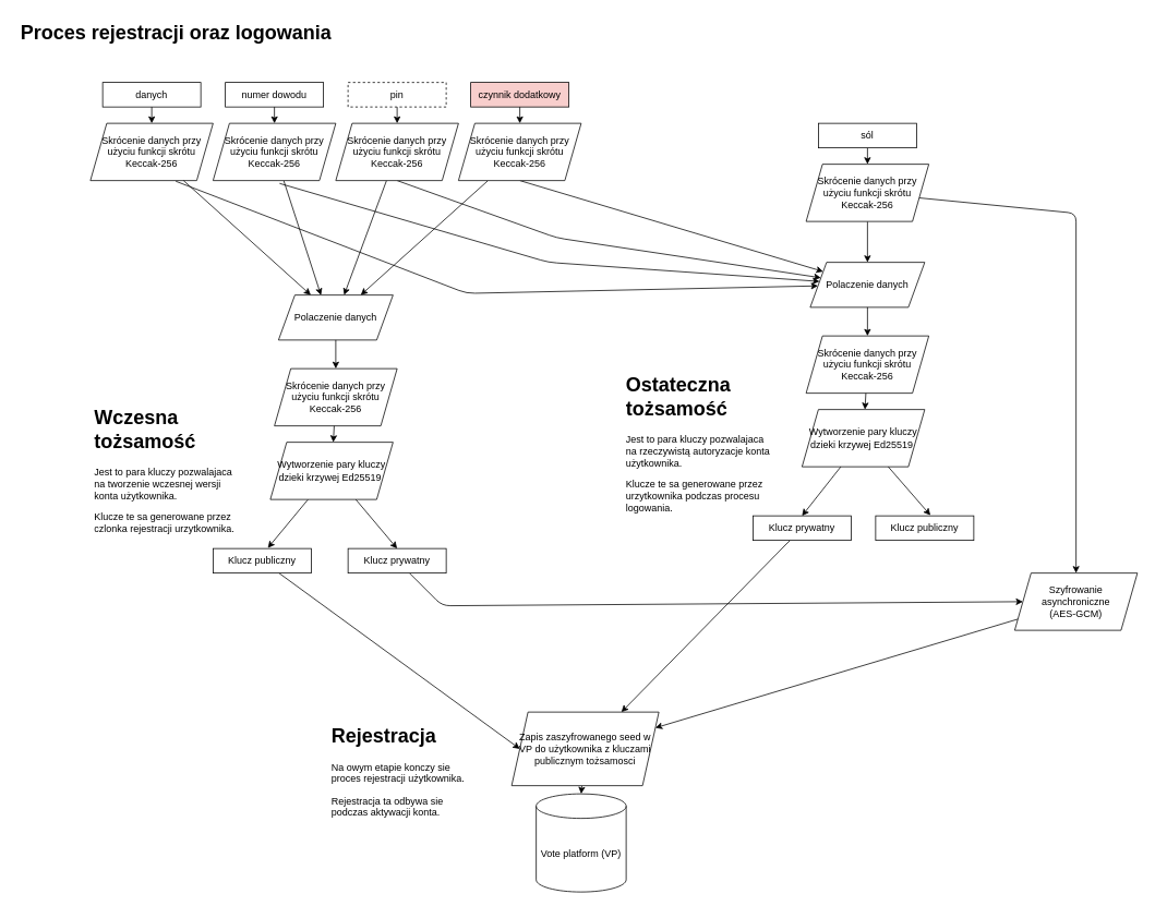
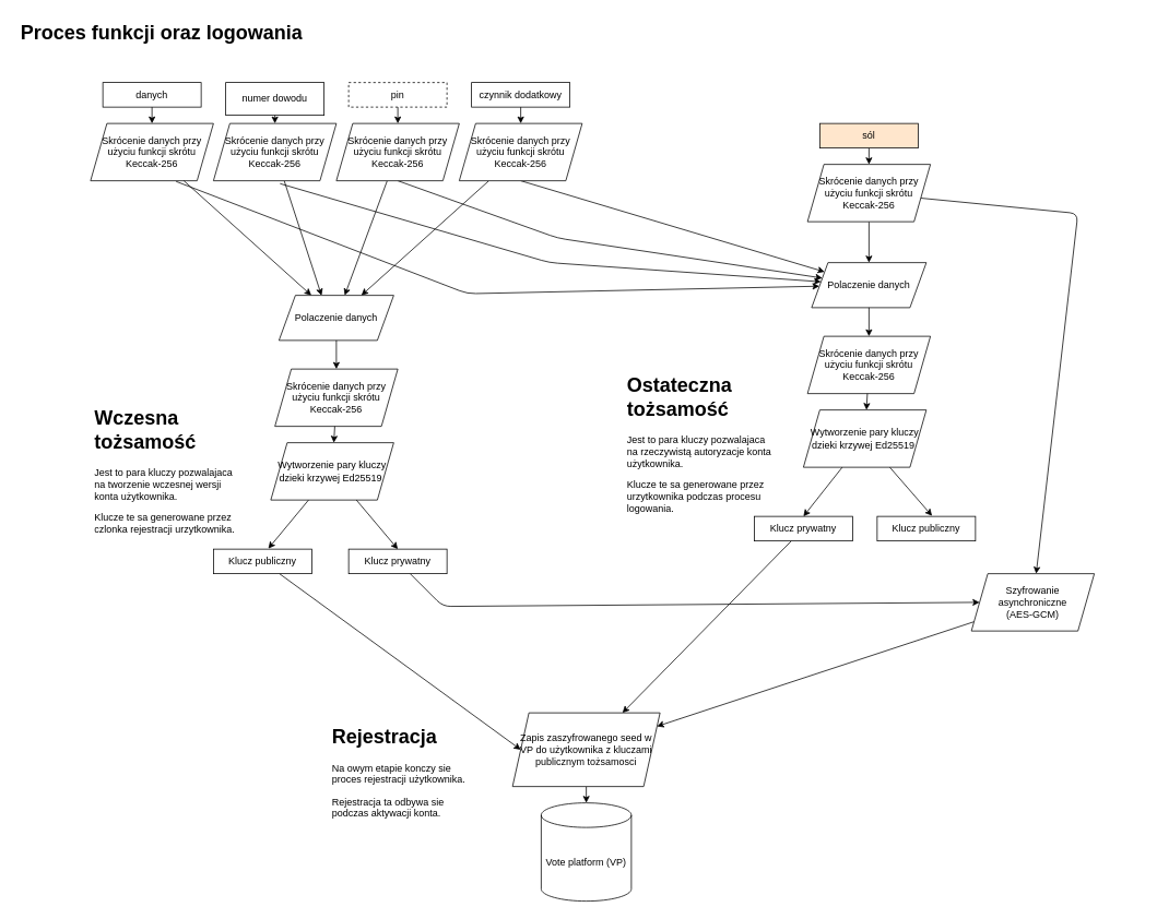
- <mxCell id="2" value="&lt;h1&gt;Proces rejestracji oraz logowania&lt;/h1&gt;" style="text;html=1;strokeColor=none;fillColor=none;spacing=5;spacingTop=-20;whiteSpace=wrap;overflow=hidden;rounded=0;" vertex="1" parent="1"><mxGeometry width="470" height="70" as="geometry" x="20" y="20" /></mxCell>
+ <mxCell id="2" value="&lt;h1&gt;Proces funkcji oraz logowania&lt;/h1&gt;" style="text;html=1;strokeColor=none;fillColor=none;spacing=5;spacingTop=-20;whiteSpace=wrap;overflow=hidden;rounded=0;" vertex="1" parent="1"><mxGeometry width="470" height="70" as="geometry" x="20" y="20" /></mxCell>
- <mxCell id="19" value="numer dowodu" style="rounded=0;whiteSpace=wrap;html=1;" vertex="1" parent="1"><mxGeometry x="275" y="100" width="120" height="30" as="geometry" /></mxCell>
+ <mxCell id="19" value="numer dowodu" style="rounded=0;whiteSpace=wrap;html=1;" vertex="1" parent="1"><mxGeometry x="275" y="100" width="120" height="40" as="geometry" /></mxCell>
- <mxCell id="29" value="czynnik dodatkowy" style="rounded=0;whiteSpace=wrap;html=1;fillColor=#f8cecc;" vertex="1" parent="1"><mxGeometry x="575" y="100" width="120" height="30" as="geometry" /></mxCell>
+ <mxCell id="29" value="czynnik dodatkowy" style="rounded=0;whiteSpace=wrap;html=1;" vertex="1" parent="1"><mxGeometry x="575" y="100" width="120" height="30" as="geometry" /></mxCell>
- <mxCell id="36" value="sól" style="rounded=0;whiteSpace=wrap;html=1;" vertex="1" parent="1"><mxGeometry x="1000" y="150" width="120" height="30" as="geometry" /></mxCell>
+ <mxCell id="36" value="sól" style="rounded=0;whiteSpace=wrap;html=1;fillColor=#ffe6cc;" vertex="1" parent="1"><mxGeometry x="1000" y="150" width="120" height="30" as="geometry" /></mxCell>
- <mxCell id="53" value="Szyfrowanie asynchroniczne&lt;br&gt;(AES-GCM)" style="shape=parallelogram;perimeter=parallelogramPerimeter;whiteSpace=wrap;html=1;fixedSize=1;" vertex="1" parent="1"><mxGeometry x="1240" y="700" width="150" height="70" as="geometry" /></mxCell>
+ <mxCell id="53" value="Szyfrowanie asynchroniczne&lt;br&gt;(AES-GCM)" style="shape=parallelogram;perimeter=parallelogramPerimeter;whiteSpace=wrap;html=1;fixedSize=1;" vertex="1" parent="1"><mxGeometry x="1185" y="700" width="150" height="70" as="geometry" /></mxCell>
- <mxCell id="51" value="Vote platform (VP)" style="shape=cylinder3;whiteSpace=wrap;html=1;boundedLbl=1;backgroundOutline=1;size=15;" vertex="1" parent="1"><mxGeometry x="655" y="970" width="110" height="120" as="geometry" /></mxCell>
+ <mxCell id="51" value="Vote platform (VP)" style="shape=cylinder3;whiteSpace=wrap;html=1;boundedLbl=1;backgroundOutline=1;size=15;" vertex="1" parent="1"><mxGeometry x="660" y="980" width="110" height="120" as="geometry" /></mxCell>
